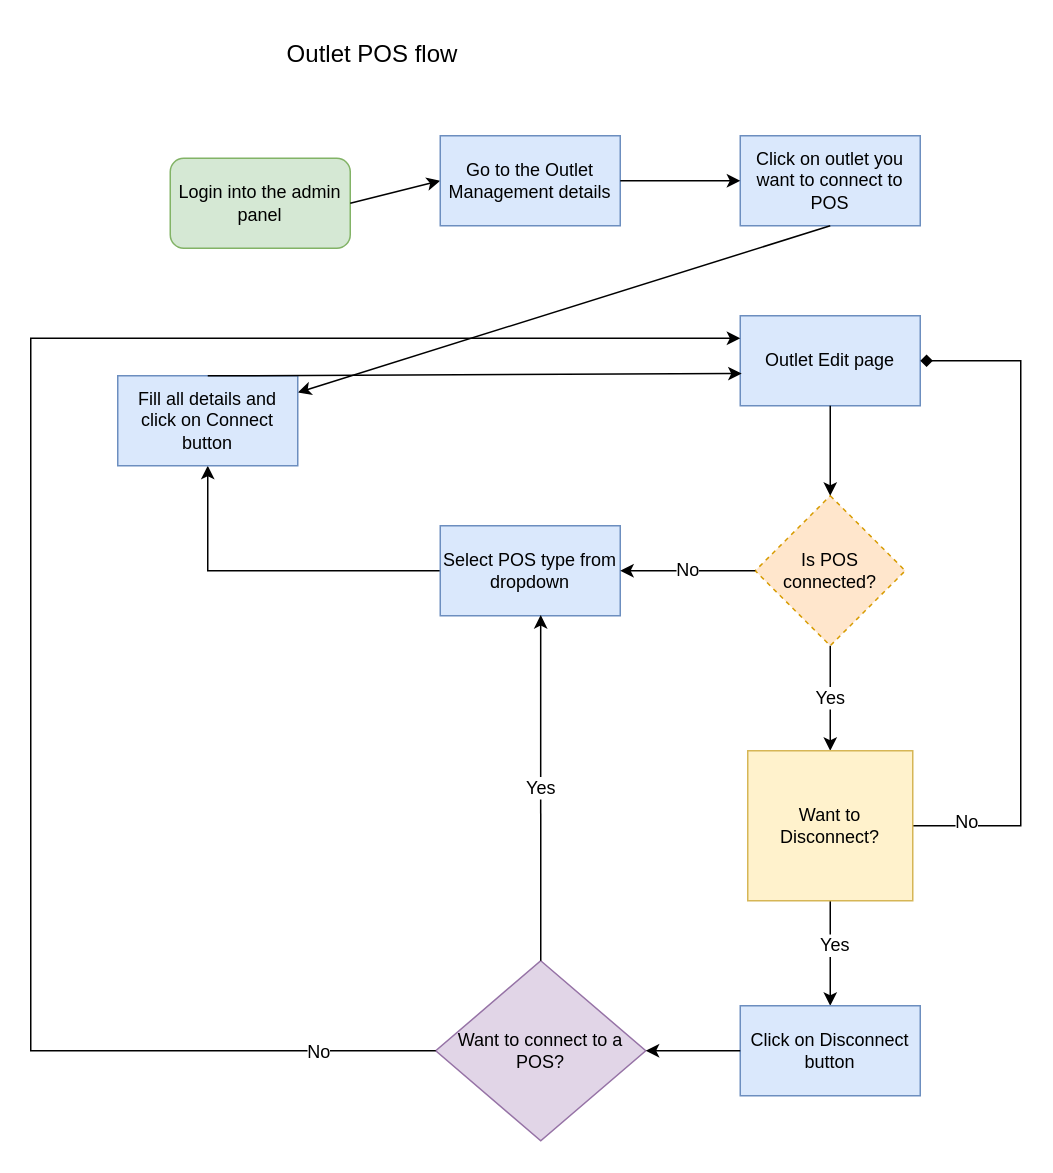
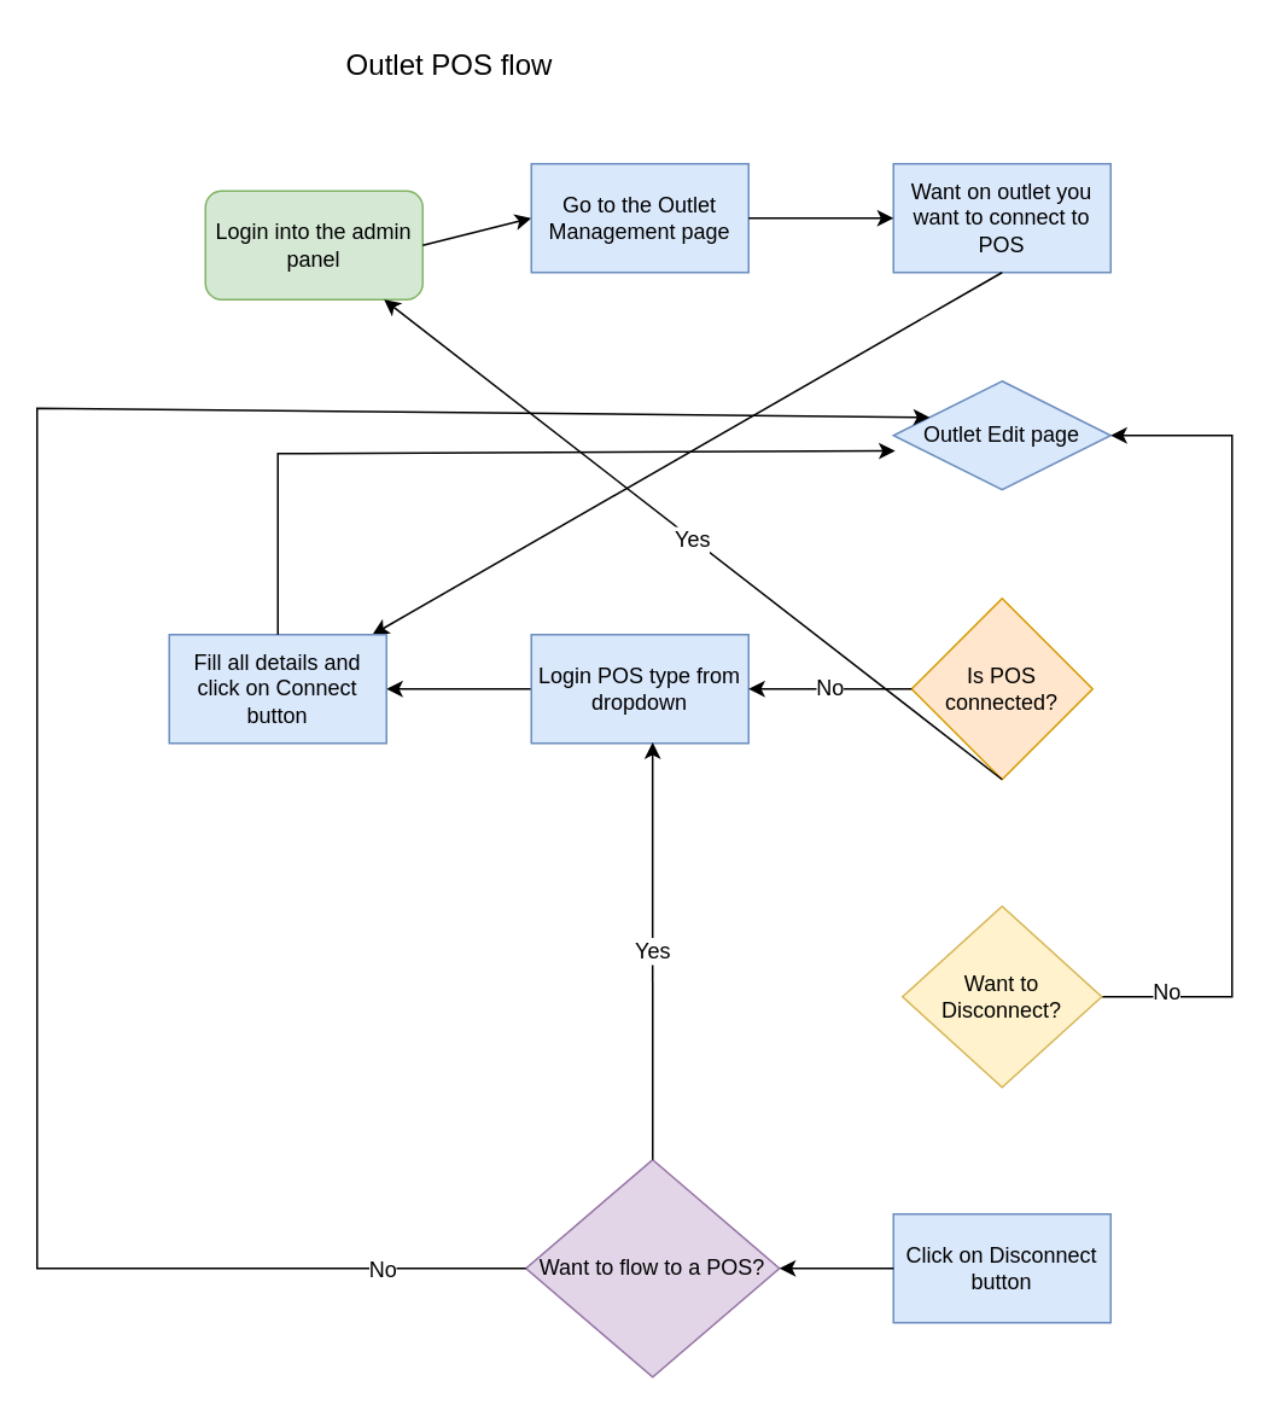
- <mxCell id="6" value="&lt;font style=&quot;font-size: 12px;&quot;&gt;Go to the Outlet Management details&lt;/font&gt;" style="rounded=0;whiteSpace=wrap;html=1;fontSize=10;fillColor=#dae8fc;strokeColor=#6c8ebf;" parent="1" vertex="1"><mxGeometry x="293" y="90" width="120" height="60" as="geometry" /></mxCell>
+ <mxCell id="6" value="&lt;font style=&quot;font-size: 12px;&quot;&gt;Go to the Outlet Management page&lt;/font&gt;" style="rounded=0;whiteSpace=wrap;html=1;fontSize=10;fillColor=#dae8fc;strokeColor=#6c8ebf;" parent="1" vertex="1"><mxGeometry x="293" y="90" width="120" height="60" as="geometry" /></mxCell>
- <mxCell id="7" value="&lt;font style=&quot;font-size: 12px;&quot;&gt;Click on outlet you want to connect to POS&lt;/font&gt;" style="rounded=0;whiteSpace=wrap;html=1;fontSize=10;fillColor=#dae8fc;strokeColor=#6c8ebf;" parent="1" vertex="1"><mxGeometry x="493" y="90" width="120" height="60" as="geometry" /></mxCell>
+ <mxCell id="7" value="&lt;font style=&quot;font-size: 12px;&quot;&gt;Want on outlet you want to connect to POS&lt;/font&gt;" style="rounded=0;whiteSpace=wrap;html=1;fontSize=10;fillColor=#dae8fc;strokeColor=#6c8ebf;" parent="1" vertex="1"><mxGeometry x="493" y="90" width="120" height="60" as="geometry" /></mxCell>
- <mxCell id="14" value="Outlet Edit page" style="rounded=0;whiteSpace=wrap;html=1;fontSize=12;fillColor=#dae8fc;strokeColor=#6c8ebf;" parent="1" vertex="1"><mxGeometry x="493" y="210" width="120" height="60" as="geometry" /></mxCell>
+ <mxCell id="14" value="Outlet Edit page" style="rhombus;whiteSpace=wrap;html=1;fontSize=12;fillColor=#dae8fc;strokeColor=#6c8ebf;" parent="1" vertex="1"><mxGeometry x="493" y="210" width="120" height="60" as="geometry" /></mxCell>
- <mxCell id="20" value="" style="edgeStyle=orthogonalEdgeStyle;rounded=0;orthogonalLoop=1;jettySize=auto;html=1;entryX=1;entryY=0.5;entryDx=0;entryDy=0;endArrow=diamond;" edge="1" parent="1" source="22" target="14"><mxGeometry relative="1" as="geometry"><mxPoint x="553" y="670" as="targetPoint" /><Array as="points"><mxPoint x="680" y="550" /><mxPoint x="680" y="240" /></Array></mxGeometry></mxCell>
+ <mxCell id="20" value="" style="edgeStyle=orthogonalEdgeStyle;rounded=0;orthogonalLoop=1;jettySize=auto;html=1;entryX=1;entryY=0.5;entryDx=0;entryDy=0;" edge="1" parent="1" source="22" target="14"><mxGeometry relative="1" as="geometry"><mxPoint x="553" y="670" as="targetPoint" /><Array as="points"><mxPoint x="680" y="550" /><mxPoint x="680" y="240" /></Array></mxGeometry></mxCell>
- <mxCell id="13" value="Fill all details and click on Connect button" style="whiteSpace=wrap;html=1;fillColor=#dae8fc;strokeColor=#6c8ebf;" parent="1" vertex="1"><mxGeometry x="78" y="250" width="120" height="60" as="geometry" /></mxCell>
+ <mxCell id="13" value="Fill all details and click on Connect button" style="whiteSpace=wrap;html=1;fillColor=#dae8fc;strokeColor=#6c8ebf;" parent="1" vertex="1"><mxGeometry x="93" y="350" width="120" height="60" as="geometry" /></mxCell>
- <mxCell id="15" value="" style="endArrow=classic;html=1;rounded=0;fontSize=12;exitX=0.5;exitY=1;exitDx=0;exitDy=0;entryX=0.5;entryY=0;entryDx=0;entryDy=0;" parent="1" source="14" target="8" edge="1"><mxGeometry width="50" height="50" relative="1" as="geometry"><mxPoint x="330" y="370" as="sourcePoint" /><mxPoint x="380" y="320" as="targetPoint" /></mxGeometry></mxCell>
- <mxCell id="12" value="Select POS type from dropdown" style="whiteSpace=wrap;html=1;fillColor=#dae8fc;strokeColor=#6c8ebf;" parent="1" vertex="1"><mxGeometry x="293" y="350" width="120" height="60" as="geometry" /></mxCell>
+ <mxCell id="12" value="Login POS type from dropdown" style="whiteSpace=wrap;html=1;fillColor=#dae8fc;strokeColor=#6c8ebf;" parent="1" vertex="1"><mxGeometry x="293" y="350" width="120" height="60" as="geometry" /></mxCell>
- <mxCell id="8" value="Is POS connected?" style="rhombus;whiteSpace=wrap;html=1;fontSize=12;fillColor=#ffe6cc;strokeColor=#d79b00;dashed=1;" parent="1" vertex="1"><mxGeometry x="503" y="330" width="100" height="100" as="geometry" /></mxCell>
+ <mxCell id="8" value="Is POS connected?" style="rhombus;whiteSpace=wrap;html=1;fontSize=12;fillColor=#ffe6cc;strokeColor=#d79b00;" parent="1" vertex="1"><mxGeometry x="503" y="330" width="100" height="100" as="geometry" /></mxCell>
- <mxCell id="17" value="Yes" style="endArrow=classic;html=1;rounded=0;fontSize=12;exitX=0.5;exitY=1;exitDx=0;exitDy=0;entryX=0.5;entryY=0;entryDx=0;entryDy=0;" parent="1" source="8" target="22" edge="1"><mxGeometry width="50" height="50" relative="1" as="geometry"><mxPoint x="330" y="370" as="sourcePoint" /><mxPoint x="553" y="500" as="targetPoint" /></mxGeometry></mxCell>
+ <mxCell id="17" value="Yes" style="endArrow=classic;html=1;rounded=0;fontSize=12;exitX=0.5;exitY=1;exitDx=0;exitDy=0;" parent="1" source="8" target="4" edge="1"><mxGeometry width="50" height="50" relative="1" as="geometry"><mxPoint x="330" y="370" as="sourcePoint" /><mxPoint x="553" y="500" as="targetPoint" /></mxGeometry></mxCell>
- <mxCell id="22" value="Want to Disconnect?" style="whiteSpace=wrap;html=1;fillColor=#fff2cc;strokeColor=#d6b656;rounded=0;" vertex="1" parent="1"><mxGeometry x="498" y="500" width="110" height="100" as="geometry" /></mxCell>
+ <mxCell id="22" value="Want to Disconnect?" style="rhombus;whiteSpace=wrap;html=1;fillColor=#fff2cc;strokeColor=#d6b656;" vertex="1" parent="1"><mxGeometry x="498" y="500" width="110" height="100" as="geometry" /></mxCell>
- <mxCell id="18" value="" style="edgeStyle=orthogonalEdgeStyle;rounded=0;orthogonalLoop=1;jettySize=auto;html=1;" edge="1" parent="1" source="22" target="23"><mxGeometry relative="1" as="geometry" /></mxCell>
- <mxCell id="19" value="&lt;font style=&quot;font-size: 12px;&quot;&gt;Yes&lt;/font&gt;" style="edgeLabel;html=1;align=center;verticalAlign=middle;resizable=0;points=[];" vertex="1" connectable="0" parent="18"><mxGeometry x="-0.173" y="2" relative="1" as="geometry"><mxPoint as="offset" /></mxGeometry></mxCell>
- <mxCell id="24" value="Want to connect to a POS?" style="rhombus;whiteSpace=wrap;html=1;fillColor=#e1d5e7;strokeColor=#9673a6;align=center;" vertex="1" parent="1"><mxGeometry x="290" y="640" width="140" height="120" as="geometry" /></mxCell>
+ <mxCell id="24" value="Want to flow to a POS?" style="rhombus;whiteSpace=wrap;html=1;fillColor=#e1d5e7;strokeColor=#9673a6;align=center;" vertex="1" parent="1"><mxGeometry x="290" y="640" width="140" height="120" as="geometry" /></mxCell>
